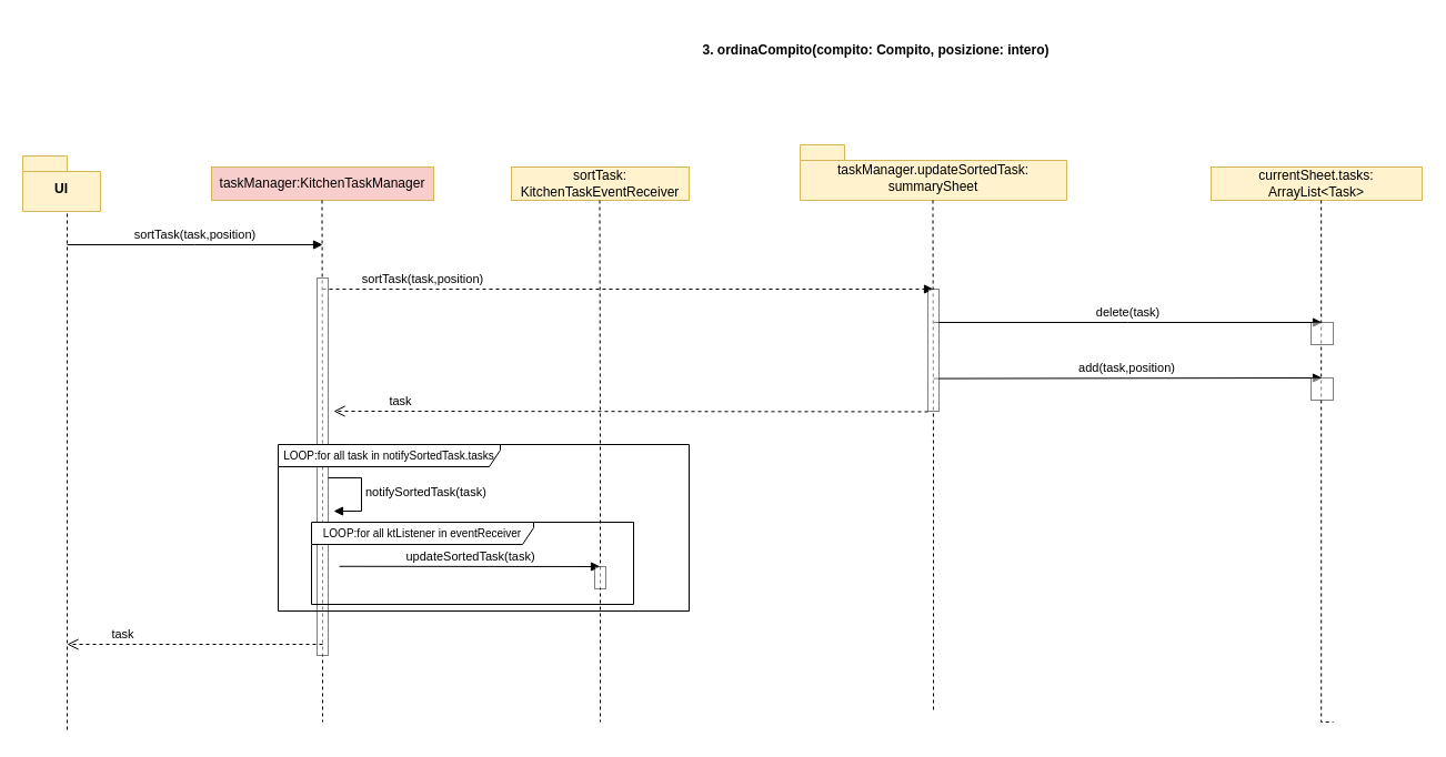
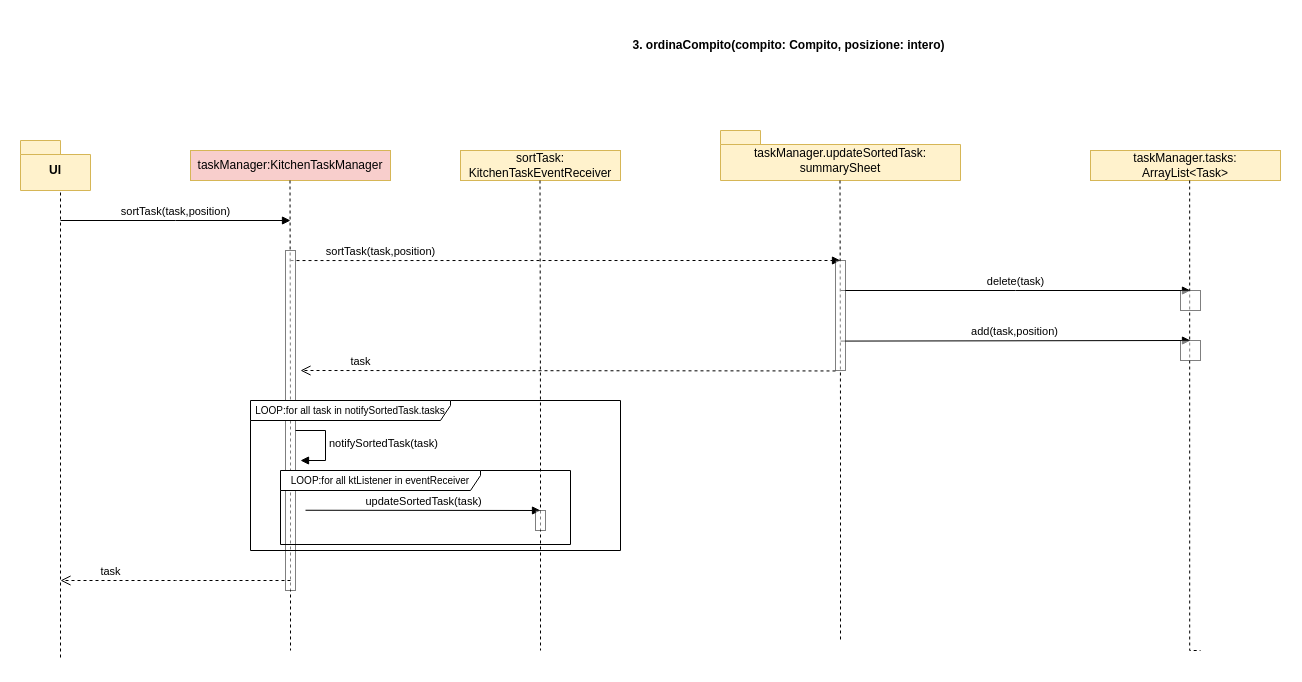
- <mxCell id="17" value="currentSheet.tasks: ArrayList&amp;lt;Task&amp;gt;" style="html=1;whiteSpace=wrap;fillColor=#fff2cc;strokeColor=#d6b656;" parent="1" vertex="1"><mxGeometry x="1090" y="150" width="190" height="30" as="geometry" /></mxCell>
+ <mxCell id="17" value="taskManager.tasks: ArrayList&amp;lt;Task&amp;gt;" style="html=1;whiteSpace=wrap;fillColor=#fff2cc;strokeColor=#d6b656;" parent="1" vertex="1"><mxGeometry x="1090" y="150" width="190" height="30" as="geometry" /></mxCell>
